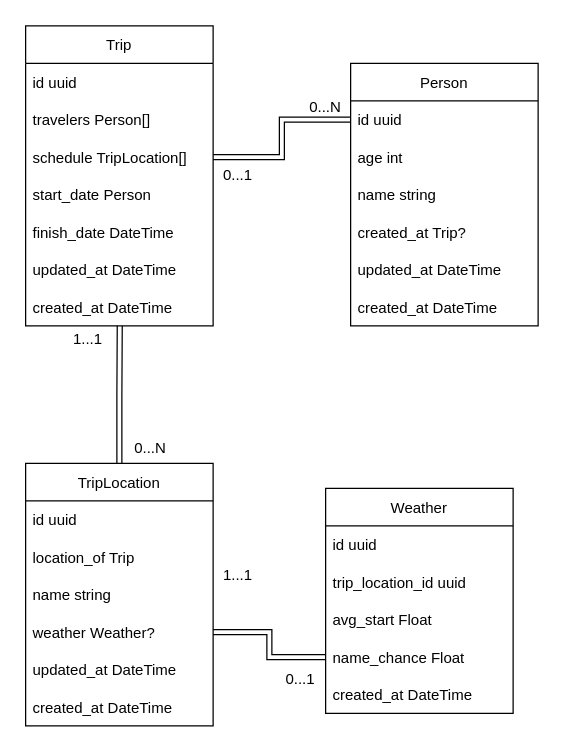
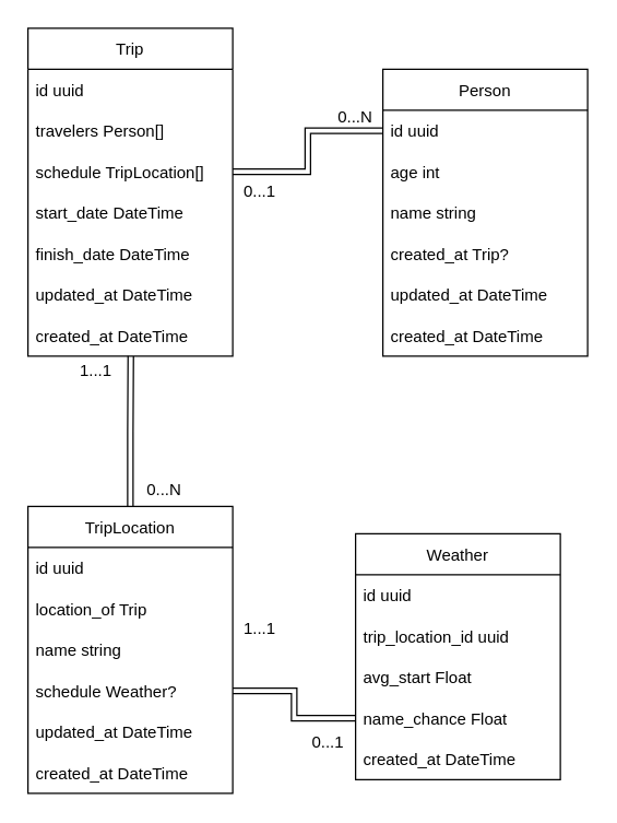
- <mxCell id="6" value="start_date Person" style="text;strokeColor=none;fillColor=none;align=left;verticalAlign=middle;spacingLeft=4;spacingRight=4;overflow=hidden;points=[[0,0.5],[1,0.5]];portConstraint=eastwest;rotatable=0;" parent="2" vertex="1"><mxGeometry y="120" width="150" height="30" as="geometry" /></mxCell>
+ <mxCell id="6" value="start_date DateTime" style="text;strokeColor=none;fillColor=none;align=left;verticalAlign=middle;spacingLeft=4;spacingRight=4;overflow=hidden;points=[[0,0.5],[1,0.5]];portConstraint=eastwest;rotatable=0;" parent="2" vertex="1"><mxGeometry y="120" width="150" height="30" as="geometry" /></mxCell>
- <mxCell id="24" value="weather Weather?" style="text;strokeColor=none;fillColor=none;align=left;verticalAlign=middle;spacingLeft=4;spacingRight=4;overflow=hidden;points=[[0,0.5],[1,0.5]];portConstraint=eastwest;rotatable=0;" vertex="1" parent="20"><mxGeometry y="120" width="150" height="30" as="geometry" /></mxCell>
+ <mxCell id="24" value="schedule Weather?" style="text;strokeColor=none;fillColor=none;align=left;verticalAlign=middle;spacingLeft=4;spacingRight=4;overflow=hidden;points=[[0,0.5],[1,0.5]];portConstraint=eastwest;rotatable=0;" vertex="1" parent="20"><mxGeometry y="120" width="150" height="30" as="geometry" /></mxCell>
